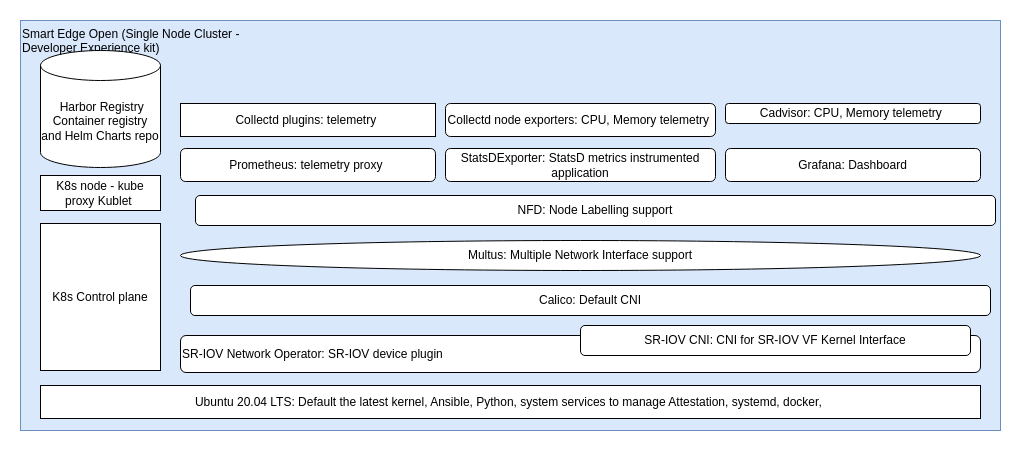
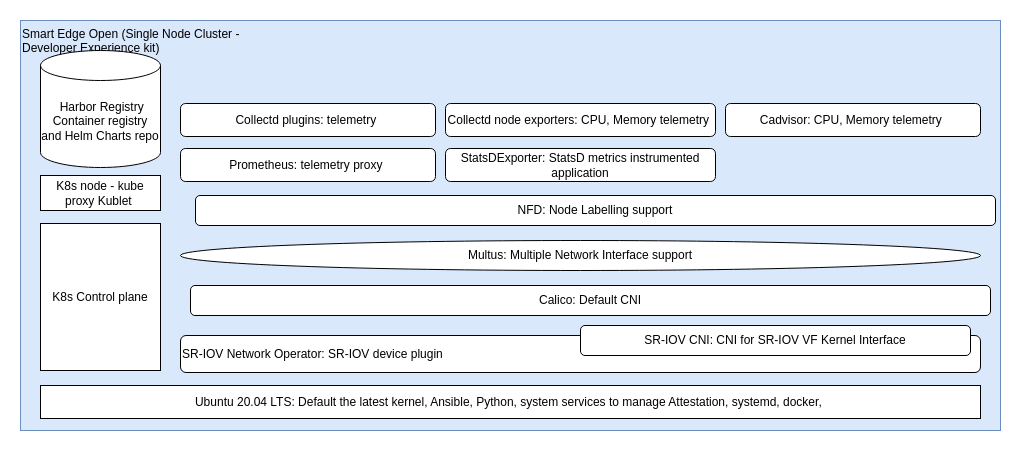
- <mxCell id="12" value="Cadvisor: CPU, Memory telemetry&amp;nbsp;" style="rounded=1;whiteSpace=wrap;html=1;align=center;" parent="1" vertex="1"><mxGeometry x="725" y="103" width="255" height="20" as="geometry" /></mxCell>
+ <mxCell id="12" value="Cadvisor: CPU, Memory telemetry&amp;nbsp;" style="rounded=1;whiteSpace=wrap;html=1;align=center;" parent="1" vertex="1"><mxGeometry x="725" y="103" width="255" height="33" as="geometry" /></mxCell>
- <mxCell id="9" value="Collectd plugins: telemetry&amp;nbsp;" style="whiteSpace=wrap;html=1;align=center;rounded=0;" parent="1" vertex="1"><mxGeometry x="180" y="103" width="255" height="33" as="geometry" /></mxCell>
+ <mxCell id="9" value="Collectd plugins: telemetry&amp;nbsp;" style="rounded=1;whiteSpace=wrap;html=1;align=center;" parent="1" vertex="1"><mxGeometry x="180" y="103" width="255" height="33" as="geometry" /></mxCell>
- <mxCell id="17" value="Grafana: Dashboard" style="rounded=1;whiteSpace=wrap;html=1;align=center;" parent="1" vertex="1"><mxGeometry x="725" y="148" width="255" height="33" as="geometry" /></mxCell>
